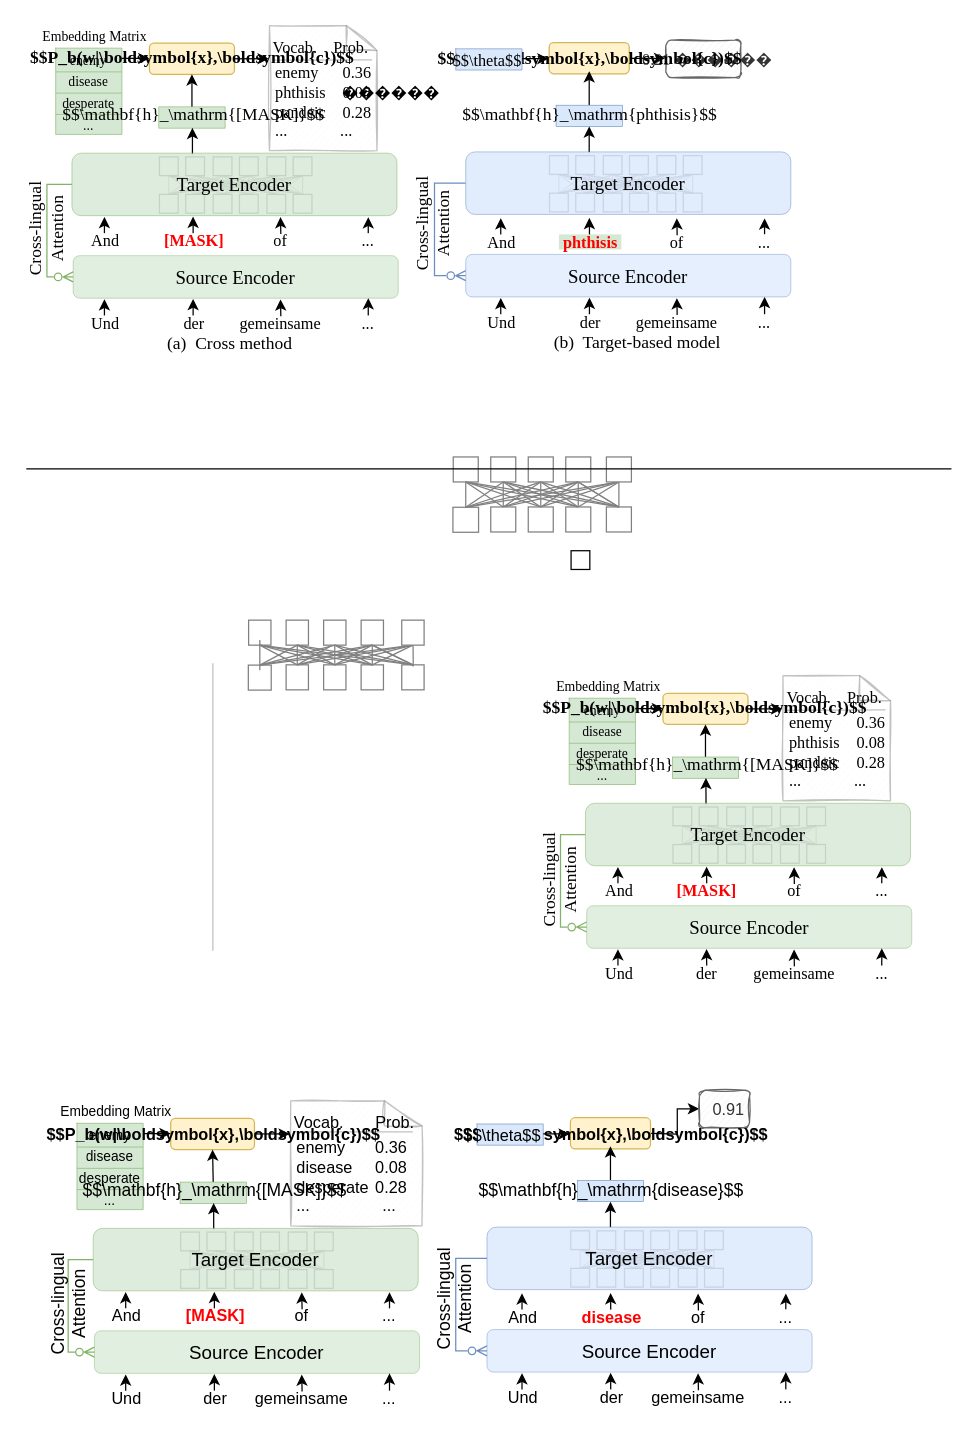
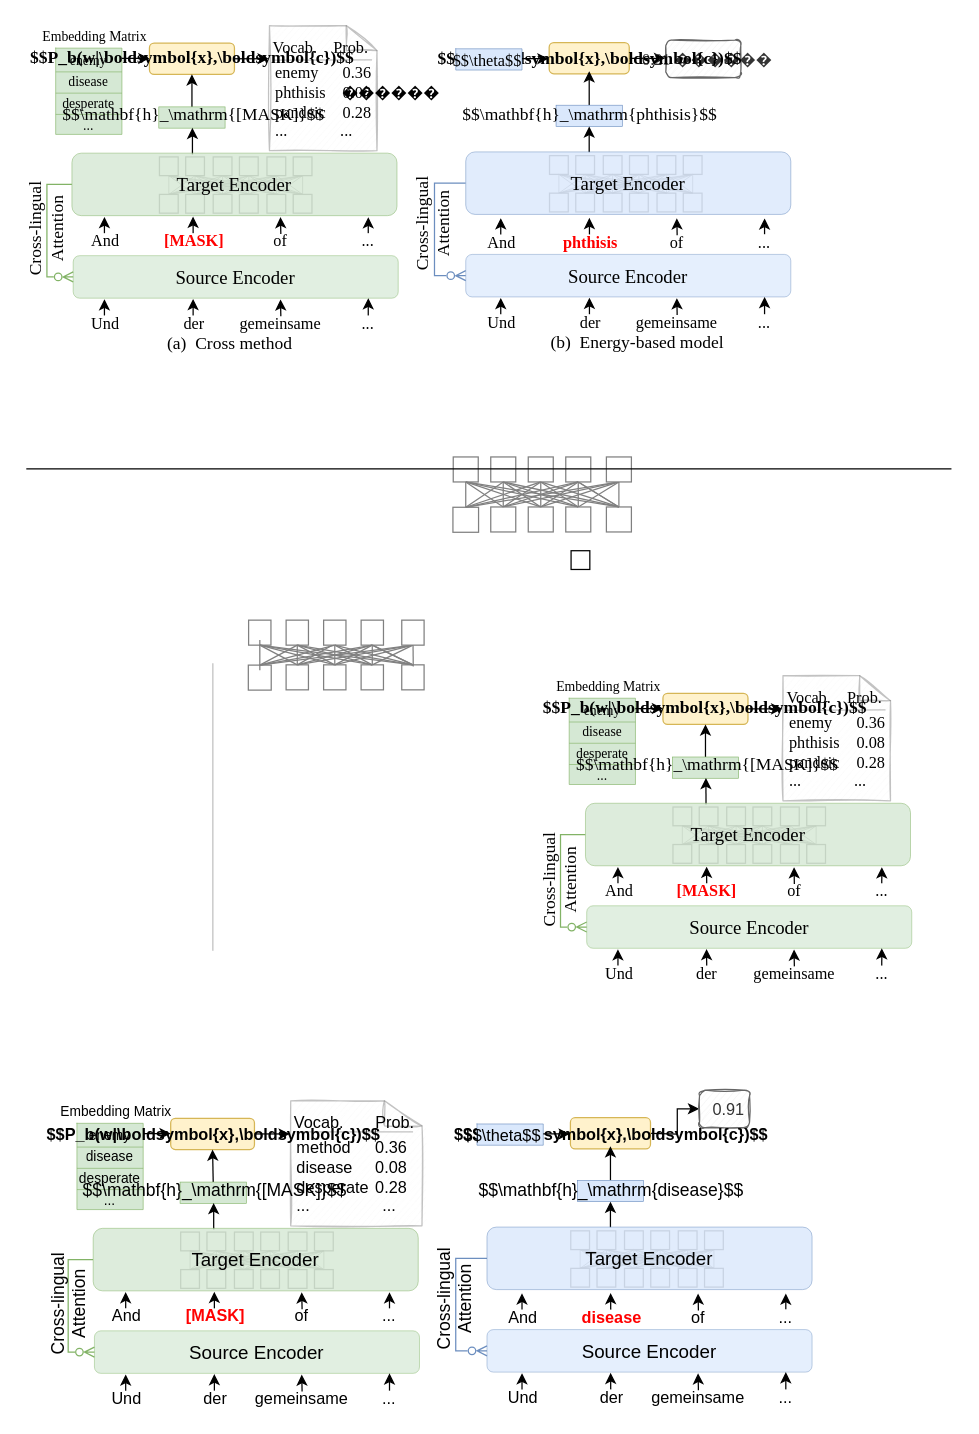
- <mxCell id="52" value="&lt;font color=&quot;#ff0000&quot; style=&quot;font-size: 13px;&quot;&gt;phthisis&lt;/font&gt;" style="rounded=0;whiteSpace=wrap;html=1;fontFamily=Times New Roman;fontSize=13;strokeColor=none;spacingBottom=-10;spacing=-10;spacingTop=-10;fontStyle=1;fillColor=#d5e8d4;" parent="1" vertex="1"><mxGeometry x="446.5" y="187" width="50" height="12" as="geometry" /></mxCell>
+ <mxCell id="52" value="&lt;font color=&quot;#ff0000&quot; style=&quot;font-size: 13px;&quot;&gt;phthisis&lt;/font&gt;" style="rounded=0;whiteSpace=wrap;html=1;fontFamily=Times New Roman;fontSize=13;strokeColor=none;spacingBottom=-10;spacing=-10;spacingTop=-10;fontStyle=1" parent="1" vertex="1"><mxGeometry x="446.5" y="187" width="50" height="12" as="geometry" /></mxCell>
- <mxCell id="67" value="&lt;font style=&quot;font-size: 14px;&quot;&gt;(b)&amp;nbsp; Target-based model&lt;/font&gt;" style="rounded=0;whiteSpace=wrap;html=1;fontFamily=Times New Roman;fontSize=11;strokeColor=none;spacingBottom=-10;spacing=-10;spacingTop=-10;fontColor=#000000;" parent="1" vertex="1"><mxGeometry x="447" y="268" width="125" height="12" as="geometry" /></mxCell>
+ <mxCell id="67" value="&lt;font style=&quot;font-size: 14px;&quot;&gt;(b)&amp;nbsp; Energy-based model&lt;/font&gt;" style="rounded=0;whiteSpace=wrap;html=1;fontFamily=Times New Roman;fontSize=11;strokeColor=none;spacingBottom=-10;spacing=-10;spacingTop=-10;fontColor=#000000;" parent="1" vertex="1"><mxGeometry x="447" y="268" width="125" height="12" as="geometry" /></mxCell>
- <mxCell id="398" value="&lt;font style=&quot;font-size: 13px;&quot; color=&quot;#000000&quot;&gt;enemy&lt;/font&gt;&lt;font style=&quot;font-size: 13px;&quot; color=&quot;#b3b3b3&quot;&gt;&amp;nbsp;&lt;/font&gt;&lt;font style=&quot;font-size: 13px;&quot; color=&quot;#000000&quot;&gt;&amp;nbsp;&amp;nbsp;&lt;/font&gt;&lt;font color=&quot;#000000&quot; style=&quot;font-size: 13px;&quot;&gt;&lt;br style=&quot;font-size: 13px;&quot;&gt;disease&amp;nbsp; &amp;nbsp; &amp;nbsp; &amp;nbsp; &lt;/font&gt;&lt;font style=&quot;font-size: 13px;&quot; color=&quot;#000000&quot;&gt;desperate&amp;nbsp; &amp;nbsp;&amp;nbsp;&lt;br style=&quot;font-size: 13px;&quot;&gt;...&amp;nbsp; &amp;nbsp; &amp;nbsp; &amp;nbsp; &amp;nbsp; &amp;nbsp; &amp;nbsp; &amp;nbsp; ...&lt;br style=&quot;font-size: 13px;&quot;&gt;&lt;/font&gt;" style="rounded=0;whiteSpace=wrap;html=1;labelBorderColor=none;strokeColor=none;strokeWidth=1;fontFamily=Arial;fontSize=13;fontColor=#FF0000;fillColor=none;opacity=80;align=left;fontSource=https%3A%2F%2Ffonts.googleapis.com%2Fcss%3Ffamily%3DArial;" vertex="1" parent="1"><mxGeometry x="235" y="911.5" width="82" height="58" as="geometry" /></mxCell>
+ <mxCell id="398" value="&lt;font style=&quot;font-size: 13px;&quot; color=&quot;#000000&quot;&gt;method&lt;/font&gt;&lt;font style=&quot;font-size: 13px;&quot; color=&quot;#b3b3b3&quot;&gt;&amp;nbsp;&lt;/font&gt;&lt;font style=&quot;font-size: 13px;&quot; color=&quot;#000000&quot;&gt;&amp;nbsp;&amp;nbsp;&lt;/font&gt;&lt;font color=&quot;#000000&quot; style=&quot;font-size: 13px;&quot;&gt;&lt;br style=&quot;font-size: 13px;&quot;&gt;disease&amp;nbsp; &amp;nbsp; &amp;nbsp; &amp;nbsp; &lt;/font&gt;&lt;font style=&quot;font-size: 13px;&quot; color=&quot;#000000&quot;&gt;desperate&amp;nbsp; &amp;nbsp;&amp;nbsp;&lt;br style=&quot;font-size: 13px;&quot;&gt;...&amp;nbsp; &amp;nbsp; &amp;nbsp; &amp;nbsp; &amp;nbsp; &amp;nbsp; &amp;nbsp; &amp;nbsp; ...&lt;br style=&quot;font-size: 13px;&quot;&gt;&lt;/font&gt;" style="rounded=0;whiteSpace=wrap;html=1;labelBorderColor=none;strokeColor=none;strokeWidth=1;fontFamily=Arial;fontSize=13;fontColor=#FF0000;fillColor=none;opacity=80;align=left;fontSource=https%3A%2F%2Ffonts.googleapis.com%2Fcss%3Ffamily%3DArial;" vertex="1" parent="1"><mxGeometry x="235" y="911.5" width="82" height="58" as="geometry" /></mxCell>
